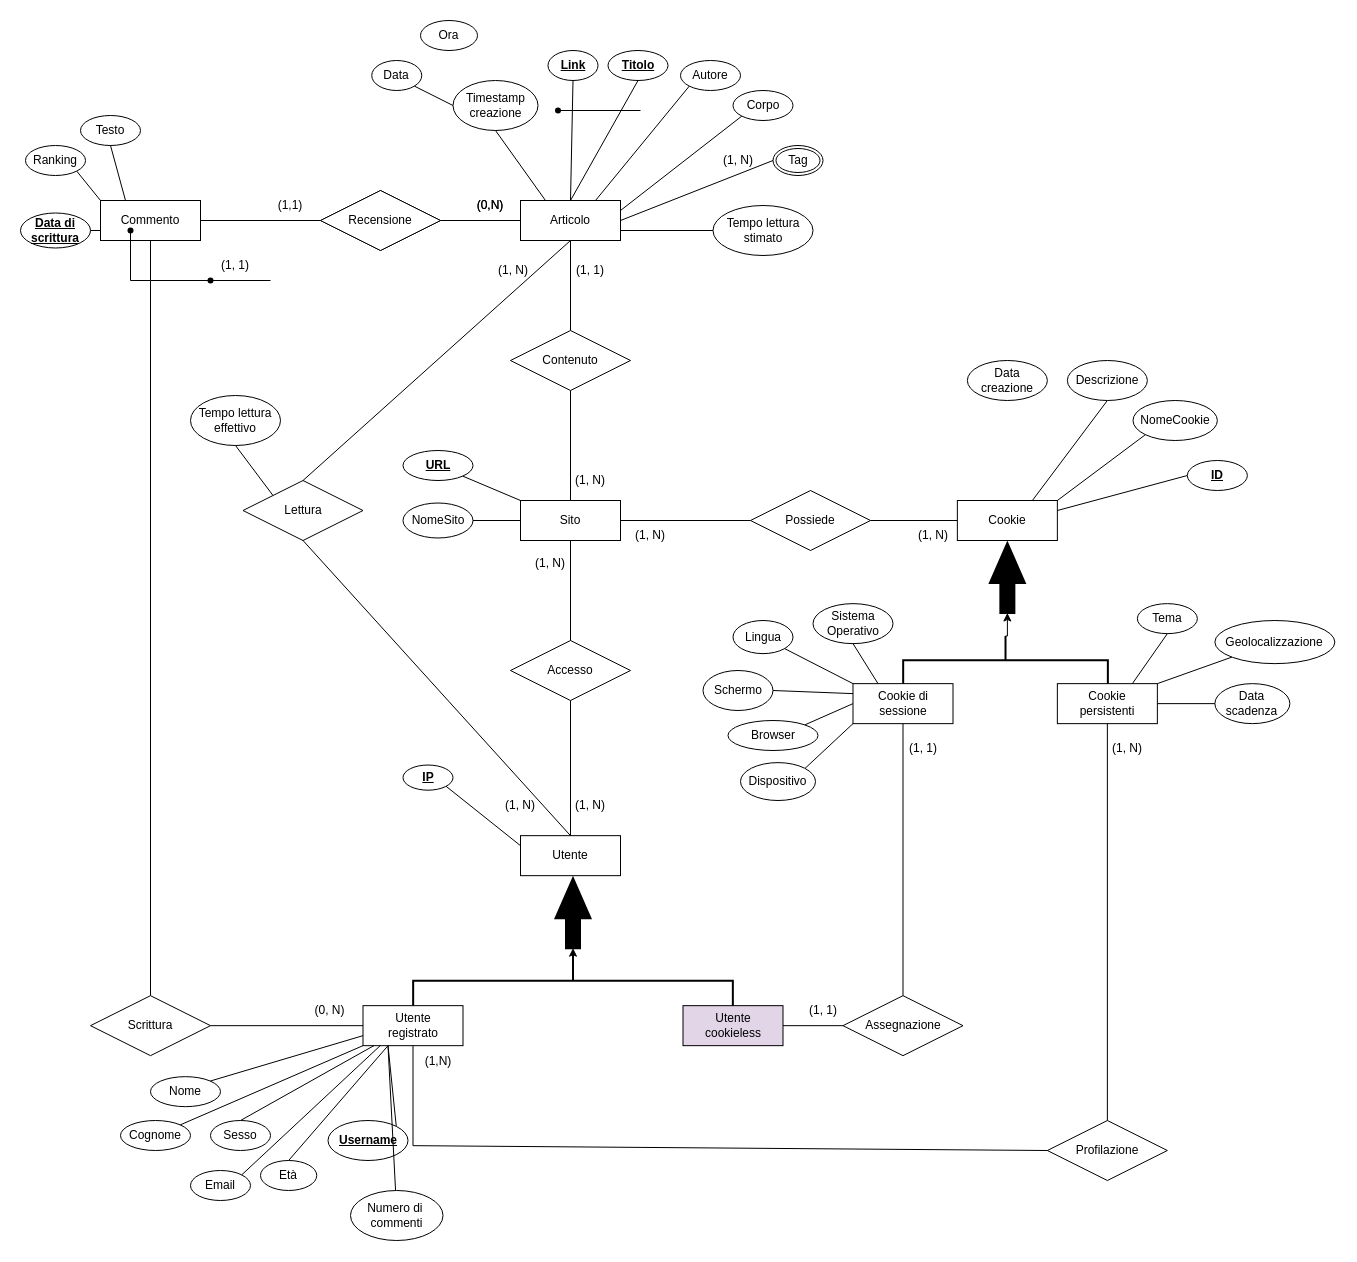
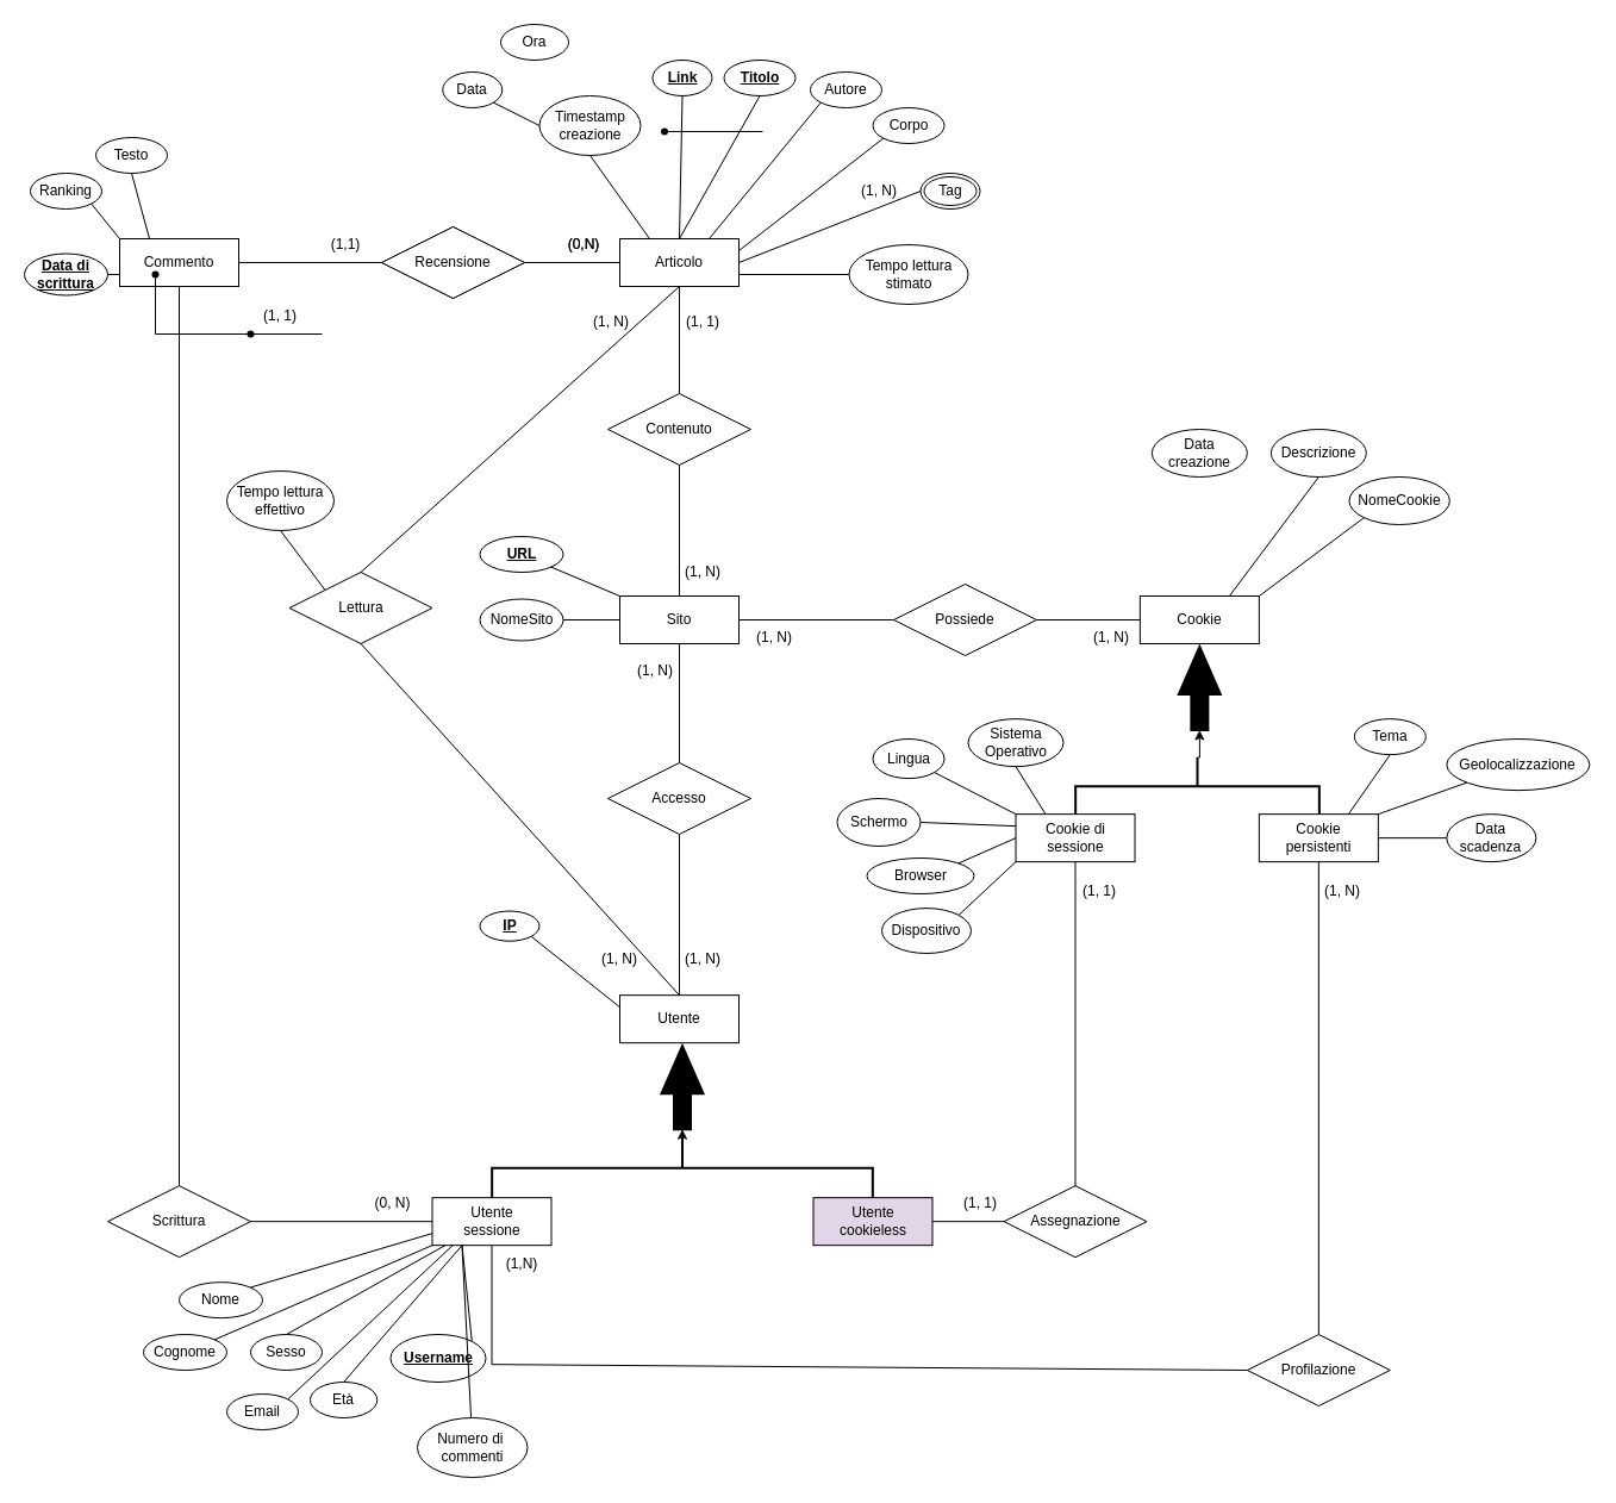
- <mxCell id="124" value="&lt;u&gt;&lt;b&gt;ID&lt;/b&gt;&lt;/u&gt;" style="ellipse;whiteSpace=wrap;html=1;align=center;fontStyle=0;strokeColor=default;fontFamily=Helvetica;fontSize=12;fontColor=default;fillColor=default;" parent="1" vertex="1"><mxGeometry x="1186.86" y="460" width="60" height="30" as="geometry" /></mxCell>
- <mxCell id="123" value="" style="endArrow=none;html=1;rounded=0;entryX=0;entryY=0.5;entryDx=0;entryDy=0;exitX=1;exitY=0.25;exitDx=0;exitDy=0;" parent="1" source="12" target="124" edge="1"><mxGeometry width="50" height="50" relative="1" as="geometry"><mxPoint x="1056.86" y="510" as="sourcePoint" /><mxPoint x="1146.86" y="450" as="targetPoint" /></mxGeometry></mxCell>
- <mxCell id="23" value="Utente&lt;br&gt;registrato" style="whiteSpace=wrap;html=1;align=center;" parent="1" vertex="1"><mxGeometry x="362.5" y="1005.16" width="100" height="40" as="geometry" /></mxCell>
+ <mxCell id="23" value="Utente&lt;br&gt;sessione" style="whiteSpace=wrap;html=1;align=center;" parent="1" vertex="1"><mxGeometry x="362.5" y="1005.16" width="100" height="40" as="geometry" /></mxCell>
